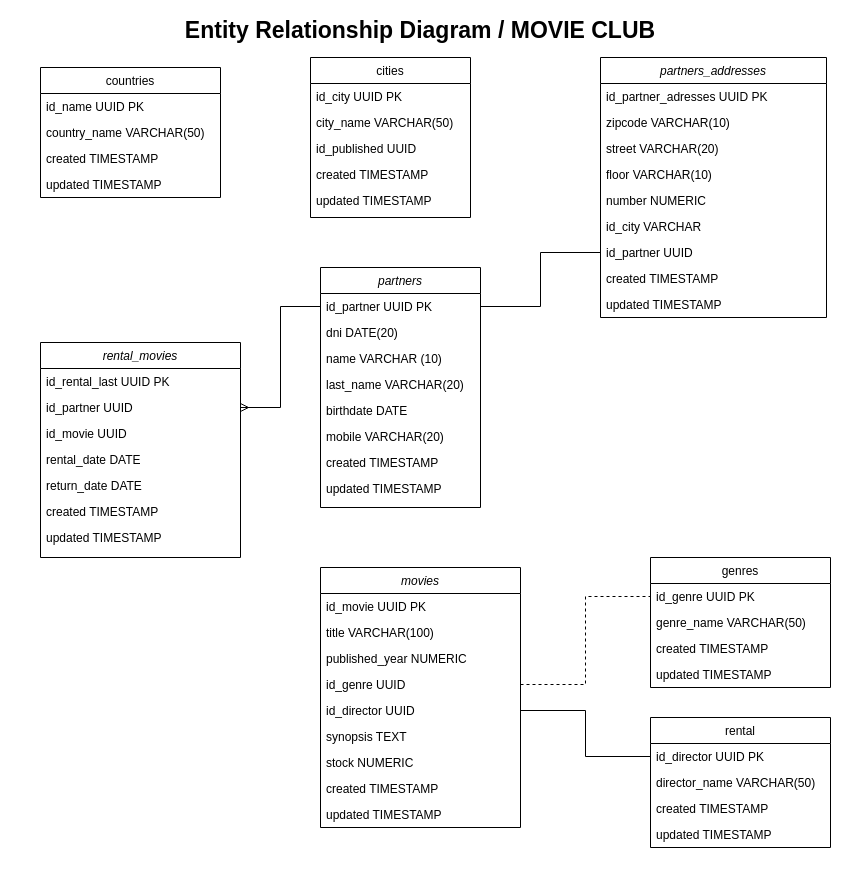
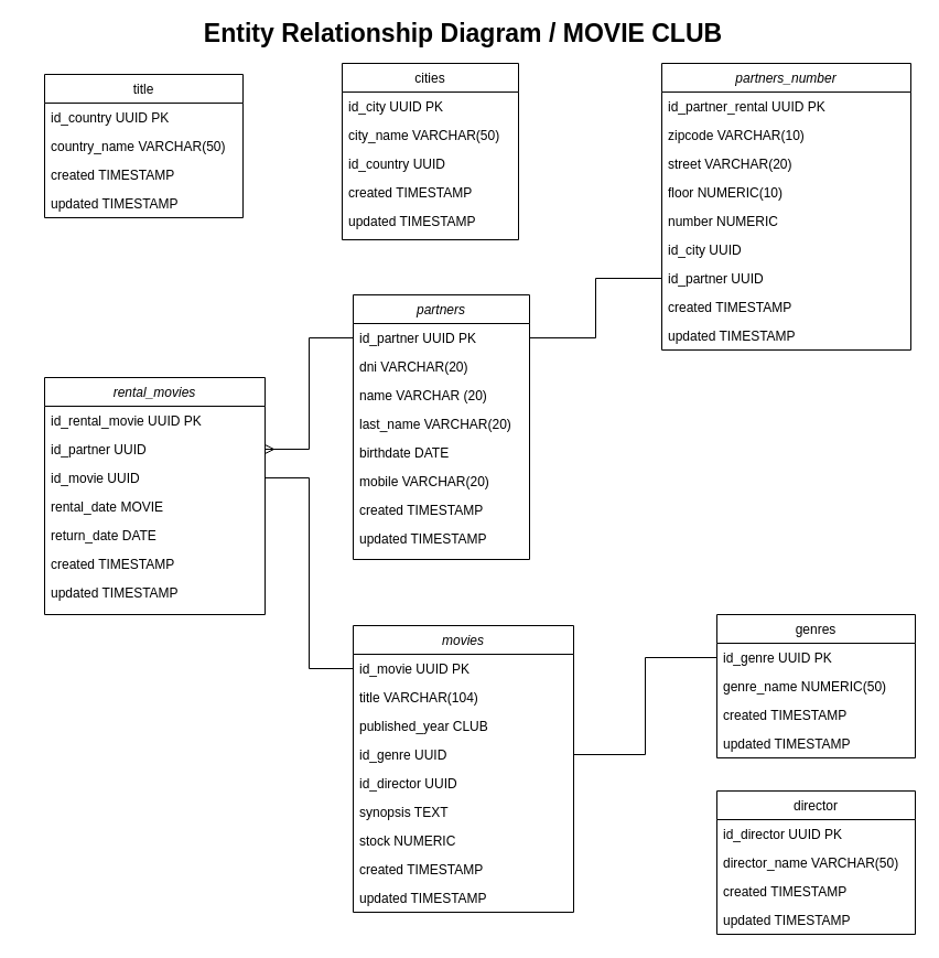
- <mxCell id="22" value="partners_addresses" style="swimlane;fontStyle=2;align=center;verticalAlign=top;childLayout=stackLayout;horizontal=1;startSize=26;horizontalStack=0;resizeParent=1;resizeLast=0;collapsible=1;marginBottom=0;rounded=0;shadow=0;strokeWidth=1;" vertex="1" parent="1"><mxGeometry x="600" y="57" width="226" height="260" as="geometry"><mxRectangle x="230" y="140" width="160" height="26" as="alternateBounds" /></mxGeometry></mxCell>
+ <mxCell id="22" value="partners_number" style="swimlane;fontStyle=2;align=center;verticalAlign=top;childLayout=stackLayout;horizontal=1;startSize=26;horizontalStack=0;resizeParent=1;resizeLast=0;collapsible=1;marginBottom=0;rounded=0;shadow=0;strokeWidth=1;" vertex="1" parent="1"><mxGeometry x="600" y="57" width="226" height="260" as="geometry"><mxRectangle x="230" y="140" width="160" height="26" as="alternateBounds" /></mxGeometry></mxCell>
- <mxCell id="11" value="countries" style="swimlane;fontStyle=0;align=center;verticalAlign=top;childLayout=stackLayout;horizontal=1;startSize=26;horizontalStack=0;resizeParent=1;resizeLast=0;collapsible=1;marginBottom=0;rounded=0;shadow=0;strokeWidth=1;" parent="1" vertex="1"><mxGeometry x="40" y="67" width="180" height="130" as="geometry"><mxRectangle x="550" y="140" width="160" height="26" as="alternateBounds" /></mxGeometry></mxCell>
+ <mxCell id="11" value="title" style="swimlane;fontStyle=0;align=center;verticalAlign=top;childLayout=stackLayout;horizontal=1;startSize=26;horizontalStack=0;resizeParent=1;resizeLast=0;collapsible=1;marginBottom=0;rounded=0;shadow=0;strokeWidth=1;" parent="1" vertex="1"><mxGeometry x="40" y="67" width="180" height="130" as="geometry"><mxRectangle x="550" y="140" width="160" height="26" as="alternateBounds" /></mxGeometry></mxCell>
- <mxCell id="23" value="id_partner_adresses UUID PK" style="text;align=left;verticalAlign=top;spacingLeft=4;spacingRight=4;overflow=hidden;rotatable=0;points=[[0,0.5],[1,0.5]];portConstraint=eastwest;" vertex="1" parent="22"><mxGeometry y="26" width="226" height="26" as="geometry" /></mxCell>
+ <mxCell id="23" value="id_partner_rental UUID PK" style="text;align=left;verticalAlign=top;spacingLeft=4;spacingRight=4;overflow=hidden;rotatable=0;points=[[0,0.5],[1,0.5]];portConstraint=eastwest;" vertex="1" parent="22"><mxGeometry y="26" width="226" height="26" as="geometry" /></mxCell>
- <mxCell id="12" value="id_name UUID PK" style="text;align=left;verticalAlign=top;spacingLeft=4;spacingRight=4;overflow=hidden;rotatable=0;points=[[0,0.5],[1,0.5]];portConstraint=eastwest;" parent="11" vertex="1"><mxGeometry y="26" width="180" height="26" as="geometry" /></mxCell>
+ <mxCell id="12" value="id_country UUID PK" style="text;align=left;verticalAlign=top;spacingLeft=4;spacingRight=4;overflow=hidden;rotatable=0;points=[[0,0.5],[1,0.5]];portConstraint=eastwest;" parent="11" vertex="1"><mxGeometry y="26" width="180" height="26" as="geometry" /></mxCell>
- <mxCell id="19" value="id_published UUID" style="text;align=left;verticalAlign=top;spacingLeft=4;spacingRight=4;overflow=hidden;rotatable=0;points=[[0,0.5],[1,0.5]];portConstraint=eastwest;rounded=0;shadow=0;html=0;" vertex="1" parent="16"><mxGeometry y="78" width="160" height="26" as="geometry" /></mxCell>
+ <mxCell id="19" value="id_country UUID" style="text;align=left;verticalAlign=top;spacingLeft=4;spacingRight=4;overflow=hidden;rotatable=0;points=[[0,0.5],[1,0.5]];portConstraint=eastwest;rounded=0;shadow=0;html=0;" vertex="1" parent="16"><mxGeometry y="78" width="160" height="26" as="geometry" /></mxCell>
- <mxCell id="26" value="floor VARCHAR(10)" style="text;align=left;verticalAlign=top;spacingLeft=4;spacingRight=4;overflow=hidden;rotatable=0;points=[[0,0.5],[1,0.5]];portConstraint=eastwest;rounded=0;shadow=0;html=0;" vertex="1" parent="22"><mxGeometry y="104" width="226" height="26" as="geometry" /></mxCell>
+ <mxCell id="26" value="floor NUMERIC(10)" style="text;align=left;verticalAlign=top;spacingLeft=4;spacingRight=4;overflow=hidden;rotatable=0;points=[[0,0.5],[1,0.5]];portConstraint=eastwest;rounded=0;shadow=0;html=0;" vertex="1" parent="22"><mxGeometry y="104" width="226" height="26" as="geometry" /></mxCell>
- <mxCell id="28" value="id_city VARCHAR" style="text;align=left;verticalAlign=top;spacingLeft=4;spacingRight=4;overflow=hidden;rotatable=0;points=[[0,0.5],[1,0.5]];portConstraint=eastwest;rounded=0;shadow=0;html=0;" vertex="1" parent="22"><mxGeometry y="156" width="226" height="26" as="geometry" /></mxCell>
+ <mxCell id="28" value="id_city UUID" style="text;align=left;verticalAlign=top;spacingLeft=4;spacingRight=4;overflow=hidden;rotatable=0;points=[[0,0.5],[1,0.5]];portConstraint=eastwest;rounded=0;shadow=0;html=0;" vertex="1" parent="22"><mxGeometry y="156" width="226" height="26" as="geometry" /></mxCell>
- <mxCell id="4" value="dni DATE(20) " style="text;align=left;verticalAlign=top;spacingLeft=4;spacingRight=4;overflow=hidden;rotatable=0;points=[[0,0.5],[1,0.5]];portConstraint=eastwest;" vertex="1" parent="2"><mxGeometry y="52" width="160" height="26" as="geometry" /></mxCell>
+ <mxCell id="4" value="dni VARCHAR(20) " style="text;align=left;verticalAlign=top;spacingLeft=4;spacingRight=4;overflow=hidden;rotatable=0;points=[[0,0.5],[1,0.5]];portConstraint=eastwest;" vertex="1" parent="2"><mxGeometry y="52" width="160" height="26" as="geometry" /></mxCell>
- <mxCell id="5" value="name VARCHAR (10)" style="text;align=left;verticalAlign=top;spacingLeft=4;spacingRight=4;overflow=hidden;rotatable=0;points=[[0,0.5],[1,0.5]];portConstraint=eastwest;rounded=0;shadow=0;html=0;" parent="2" vertex="1"><mxGeometry y="78" width="160" height="26" as="geometry" /></mxCell>
+ <mxCell id="5" value="name VARCHAR (20)" style="text;align=left;verticalAlign=top;spacingLeft=4;spacingRight=4;overflow=hidden;rotatable=0;points=[[0,0.5],[1,0.5]];portConstraint=eastwest;rounded=0;shadow=0;html=0;" parent="2" vertex="1"><mxGeometry y="78" width="160" height="26" as="geometry" /></mxCell>
- <mxCell id="56" value="id_rental_last UUID PK" style="text;align=left;verticalAlign=top;spacingLeft=4;spacingRight=4;overflow=hidden;rotatable=0;points=[[0,0.5],[1,0.5]];portConstraint=eastwest;" vertex="1" parent="55"><mxGeometry y="26" width="200" height="26" as="geometry" /></mxCell>
+ <mxCell id="56" value="id_rental_movie UUID PK" style="text;align=left;verticalAlign=top;spacingLeft=4;spacingRight=4;overflow=hidden;rotatable=0;points=[[0,0.5],[1,0.5]];portConstraint=eastwest;" vertex="1" parent="55"><mxGeometry y="26" width="200" height="26" as="geometry" /></mxCell>
- <mxCell id="59" value="rental_date DATE" style="text;align=left;verticalAlign=top;spacingLeft=4;spacingRight=4;overflow=hidden;rotatable=0;points=[[0,0.5],[1,0.5]];portConstraint=eastwest;rounded=0;shadow=0;html=0;" vertex="1" parent="55"><mxGeometry y="104" width="200" height="26" as="geometry" /></mxCell>
+ <mxCell id="59" value="rental_date MOVIE" style="text;align=left;verticalAlign=top;spacingLeft=4;spacingRight=4;overflow=hidden;rotatable=0;points=[[0,0.5],[1,0.5]];portConstraint=eastwest;rounded=0;shadow=0;html=0;" vertex="1" parent="55"><mxGeometry y="104" width="200" height="26" as="geometry" /></mxCell>
+ <mxCell id="64" style="edgeStyle=orthogonalEdgeStyle;rounded=0;orthogonalLoop=1;jettySize=auto;html=1;exitX=1;exitY=0.5;exitDx=0;exitDy=0;entryX=0;entryY=0.5;entryDx=0;entryDy=0;startArrow=none;startFill=0;endArrow=none;endFill=0;" edge="1" parent="1" source="58" target="34"><mxGeometry relative="1" as="geometry" /></mxCell>
- <mxCell id="45" value="genre_name VARCHAR(50)" style="text;align=left;verticalAlign=top;spacingLeft=4;spacingRight=4;overflow=hidden;rotatable=0;points=[[0,0.5],[1,0.5]];portConstraint=eastwest;rounded=0;shadow=0;html=0;" vertex="1" parent="43"><mxGeometry y="52" width="180" height="26" as="geometry" /></mxCell>
+ <mxCell id="45" value="genre_name NUMERIC(50)" style="text;align=left;verticalAlign=top;spacingLeft=4;spacingRight=4;overflow=hidden;rotatable=0;points=[[0,0.5],[1,0.5]];portConstraint=eastwest;rounded=0;shadow=0;html=0;" vertex="1" parent="43"><mxGeometry y="52" width="180" height="26" as="geometry" /></mxCell>
- <mxCell id="35" value="title VARCHAR(100) " style="text;align=left;verticalAlign=top;spacingLeft=4;spacingRight=4;overflow=hidden;rotatable=0;points=[[0,0.5],[1,0.5]];portConstraint=eastwest;" vertex="1" parent="33"><mxGeometry y="52" width="200" height="26" as="geometry" /></mxCell>
+ <mxCell id="35" value="title VARCHAR(104) " style="text;align=left;verticalAlign=top;spacingLeft=4;spacingRight=4;overflow=hidden;rotatable=0;points=[[0,0.5],[1,0.5]];portConstraint=eastwest;" vertex="1" parent="33"><mxGeometry y="52" width="200" height="26" as="geometry" /></mxCell>
- <mxCell id="53" style="edgeStyle=orthogonalEdgeStyle;rounded=0;orthogonalLoop=1;jettySize=auto;html=1;exitX=1;exitY=0.5;exitDx=0;exitDy=0;entryX=0;entryY=0.5;entryDx=0;entryDy=0;startArrow=none;startFill=0;endArrow=none;endFill=0;dashed=1;" edge="1" parent="1" source="37" target="44"><mxGeometry relative="1" as="geometry" /></mxCell>
+ <mxCell id="53" style="edgeStyle=orthogonalEdgeStyle;rounded=0;orthogonalLoop=1;jettySize=auto;html=1;exitX=1;exitY=0.5;exitDx=0;exitDy=0;entryX=0;entryY=0.5;entryDx=0;entryDy=0;startArrow=none;startFill=0;endArrow=none;endFill=0;" edge="1" parent="1" source="37" target="44"><mxGeometry relative="1" as="geometry" /></mxCell>
- <mxCell id="36" value="published_year NUMERIC" style="text;align=left;verticalAlign=top;spacingLeft=4;spacingRight=4;overflow=hidden;rotatable=0;points=[[0,0.5],[1,0.5]];portConstraint=eastwest;rounded=0;shadow=0;html=0;" vertex="1" parent="33"><mxGeometry y="78" width="200" height="26" as="geometry" /></mxCell>
+ <mxCell id="36" value="published_year CLUB" style="text;align=left;verticalAlign=top;spacingLeft=4;spacingRight=4;overflow=hidden;rotatable=0;points=[[0,0.5],[1,0.5]];portConstraint=eastwest;rounded=0;shadow=0;html=0;" vertex="1" parent="33"><mxGeometry y="78" width="200" height="26" as="geometry" /></mxCell>
- <mxCell id="48" value="rental" style="swimlane;fontStyle=0;align=center;verticalAlign=top;childLayout=stackLayout;horizontal=1;startSize=26;horizontalStack=0;resizeParent=1;resizeLast=0;collapsible=1;marginBottom=0;rounded=0;shadow=0;strokeWidth=1;" vertex="1" parent="1"><mxGeometry x="650" y="717" width="180" height="130" as="geometry"><mxRectangle x="550" y="140" width="160" height="26" as="alternateBounds" /></mxGeometry></mxCell>
+ <mxCell id="48" value="director" style="swimlane;fontStyle=0;align=center;verticalAlign=top;childLayout=stackLayout;horizontal=1;startSize=26;horizontalStack=0;resizeParent=1;resizeLast=0;collapsible=1;marginBottom=0;rounded=0;shadow=0;strokeWidth=1;" vertex="1" parent="1"><mxGeometry x="650" y="717" width="180" height="130" as="geometry"><mxRectangle x="550" y="140" width="160" height="26" as="alternateBounds" /></mxGeometry></mxCell>
- <mxCell id="54" style="edgeStyle=orthogonalEdgeStyle;rounded=0;orthogonalLoop=1;jettySize=auto;html=1;exitX=1;exitY=0.5;exitDx=0;exitDy=0;entryX=0;entryY=0.5;entryDx=0;entryDy=0;startArrow=none;startFill=0;endArrow=none;endFill=0;" edge="1" parent="1" source="38" target="49"><mxGeometry relative="1" as="geometry" /></mxCell>
